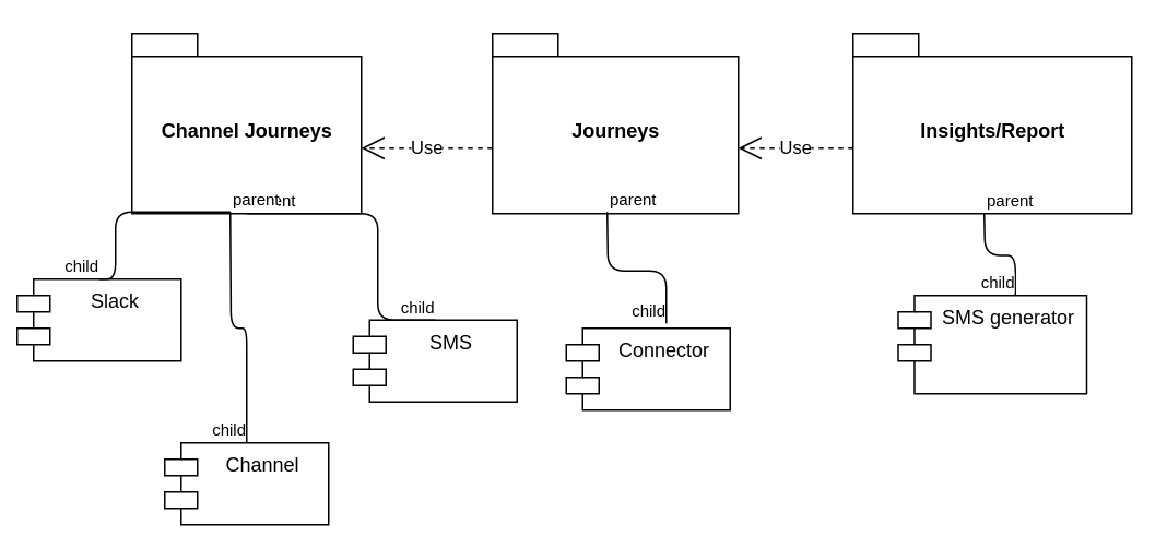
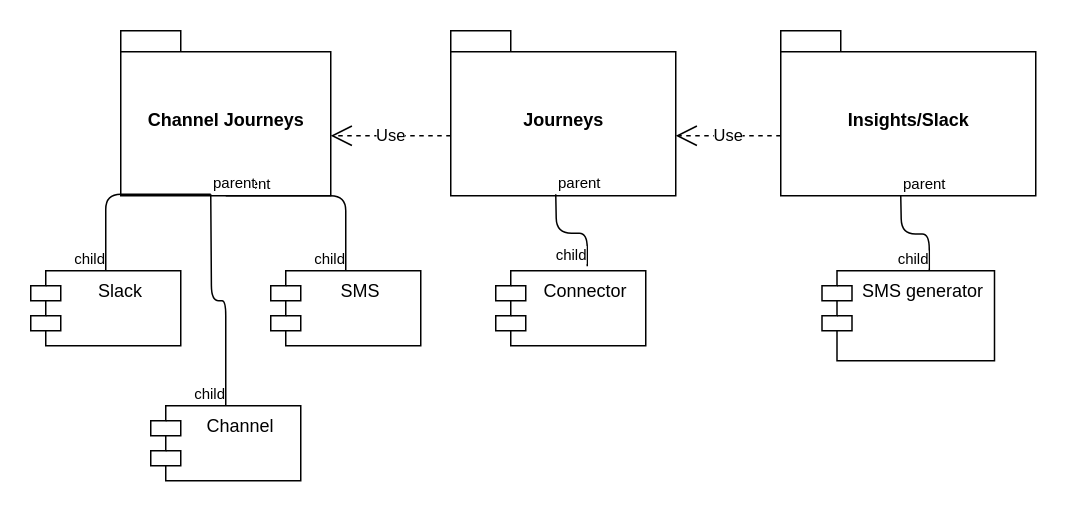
- <mxCell id="4" value="Insights/Report" style="shape=folder;fontStyle=1;spacingTop=10;tabWidth=40;tabHeight=14;tabPosition=left;html=1;" vertex="1" parent="1"><mxGeometry x="520" y="20" width="170" height="110" as="geometry" /></mxCell>
+ <mxCell id="4" value="Insights/Slack" style="shape=folder;fontStyle=1;spacingTop=10;tabWidth=40;tabHeight=14;tabPosition=left;html=1;" vertex="1" parent="1"><mxGeometry x="520" y="20" width="170" height="110" as="geometry" /></mxCell>
- <mxCell id="7" value="Slack" style="shape=module;align=left;spacingLeft=20;align=center;verticalAlign=top;" vertex="1" parent="1"><mxGeometry x="10" y="170" width="100" height="50" as="geometry" /></mxCell>
+ <mxCell id="7" value="Slack" style="shape=module;align=left;spacingLeft=20;align=center;verticalAlign=top;" vertex="1" parent="1"><mxGeometry x="20" y="180" width="100" height="50" as="geometry" /></mxCell>
- <mxCell id="8" value="SMS" style="shape=module;align=left;spacingLeft=20;align=center;verticalAlign=top;" vertex="1" parent="1"><mxGeometry x="215" y="195" width="100" height="50" as="geometry" /></mxCell>
+ <mxCell id="8" value="SMS" style="shape=module;align=left;spacingLeft=20;align=center;verticalAlign=top;" vertex="1" parent="1"><mxGeometry x="180" y="180" width="100" height="50" as="geometry" /></mxCell>
- <mxCell id="19" value="Connector" style="shape=module;align=left;spacingLeft=20;align=center;verticalAlign=top;" vertex="1" parent="1"><mxGeometry x="345" y="200" width="100" height="50" as="geometry" /></mxCell>
+ <mxCell id="19" value="Connector" style="shape=module;align=left;spacingLeft=20;align=center;verticalAlign=top;" vertex="1" parent="1"><mxGeometry x="330" y="180" width="100" height="50" as="geometry" /></mxCell>
